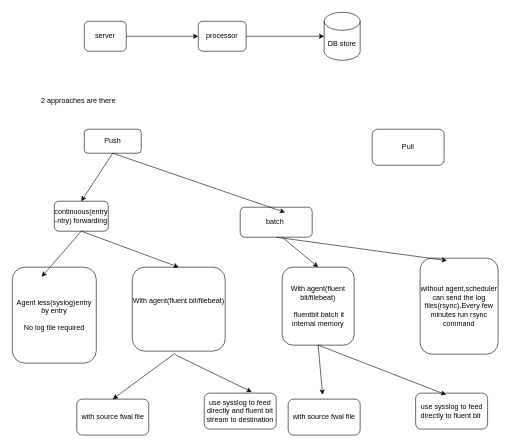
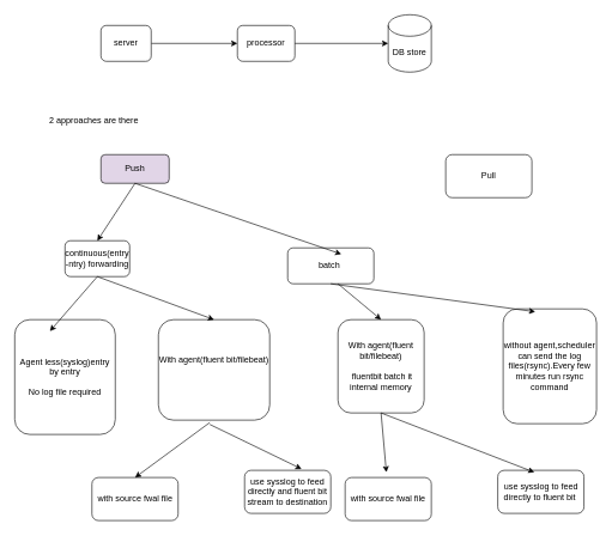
- <mxCell id="8" value="Push" style="rounded=1;whiteSpace=wrap;html=1;" vertex="1" parent="1"><mxGeometry x="140" y="215" width="95" height="40" as="geometry" /></mxCell>
+ <mxCell id="8" value="Push" style="rounded=1;whiteSpace=wrap;html=1;fillColor=#e1d5e7;" vertex="1" parent="1"><mxGeometry x="140" y="215" width="95" height="40" as="geometry" /></mxCell>
